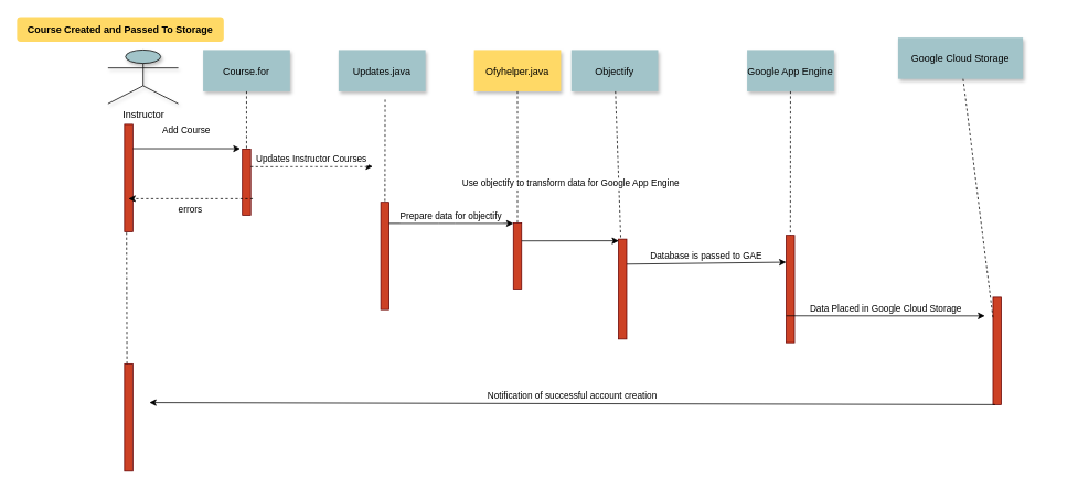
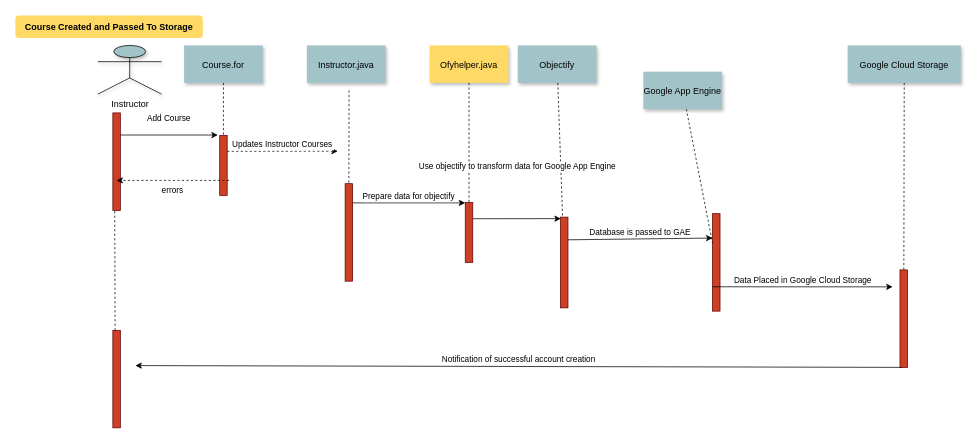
- <mxCell id="20" value="Google Cloud Storage" style="shadow=1;fillColor=#A2C4C9;strokeColor=none" parent="1" vertex="1"><mxGeometry x="1085" y="45" width="151" height="50" as="geometry" /></mxCell>
+ <mxCell id="20" value="Google Cloud Storage" style="shadow=1;fillColor=#A2C4C9;strokeColor=none" parent="1" vertex="1"><mxGeometry x="1130" y="60" width="151" height="50" as="geometry" /></mxCell>
- <mxCell id="18" value="Google App Engine" style="shadow=1;fillColor=#A2C4C9;strokeColor=none" parent="1" vertex="1"><mxGeometry x="902.5" y="60" width="105" height="50" as="geometry" /></mxCell>
+ <mxCell id="18" value="Google App Engine" style="shadow=1;fillColor=#A2C4C9;strokeColor=none" parent="1" vertex="1"><mxGeometry x="857.5" y="95" width="105" height="50" as="geometry" /></mxCell>
- <mxCell id="9" value="Updates.java" style="shadow=1;fillColor=#A2C4C9;strokeColor=none" parent="1" vertex="1"><mxGeometry x="408.784" y="60" width="105" height="50" as="geometry" /></mxCell>
+ <mxCell id="9" value="Instructor.java" style="shadow=1;fillColor=#A2C4C9;strokeColor=none" parent="1" vertex="1"><mxGeometry x="408.784" y="60" width="105" height="50" as="geometry" /></mxCell>
